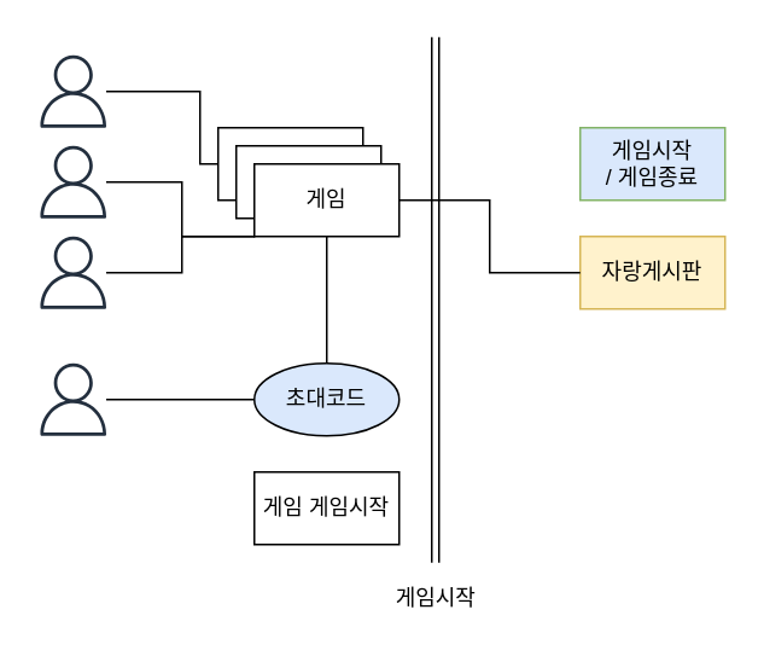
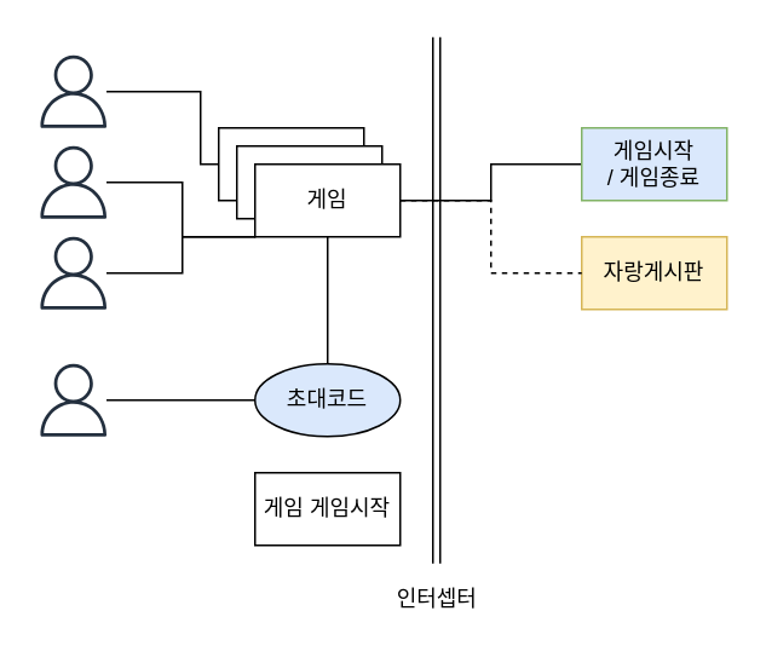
+ <mxCell id="4" style="edgeStyle=orthogonalEdgeStyle;rounded=0;orthogonalLoop=1;jettySize=auto;html=1;exitX=0;exitY=0.5;exitDx=0;exitDy=0;entryX=1;entryY=0.5;entryDx=0;entryDy=0;endArrow=none;endFill=0;" edge="1" parent="1" source="5" target="18"><mxGeometry relative="1" as="geometry" /></mxCell>
- <mxCell id="12" style="edgeStyle=orthogonalEdgeStyle;rounded=0;orthogonalLoop=1;jettySize=auto;html=1;exitX=1;exitY=0.5;exitDx=0;exitDy=0;entryX=0;entryY=0.5;entryDx=0;entryDy=0;endArrow=none;endFill=0;" edge="1" parent="1" source="18" target="6"><mxGeometry relative="1" as="geometry" /></mxCell>
+ <mxCell id="12" style="edgeStyle=orthogonalEdgeStyle;rounded=0;orthogonalLoop=1;jettySize=auto;html=1;exitX=1;exitY=0.5;exitDx=0;exitDy=0;entryX=0;entryY=0.5;entryDx=0;entryDy=0;endArrow=none;endFill=0;dashed=1;" edge="1" parent="1" source="18" target="6"><mxGeometry relative="1" as="geometry" /></mxCell>
- <mxCell id="14" value="게임시작" style="text;html=1;align=center;verticalAlign=middle;resizable=0;points=[];autosize=1;" vertex="1" parent="1"><mxGeometry x="210" y="320" width="60" height="20" as="geometry" /></mxCell>
+ <mxCell id="14" value="인터셉터" style="text;html=1;align=center;verticalAlign=middle;resizable=0;points=[];autosize=1;" vertex="1" parent="1"><mxGeometry x="210" y="320" width="60" height="20" as="geometry" /></mxCell>
